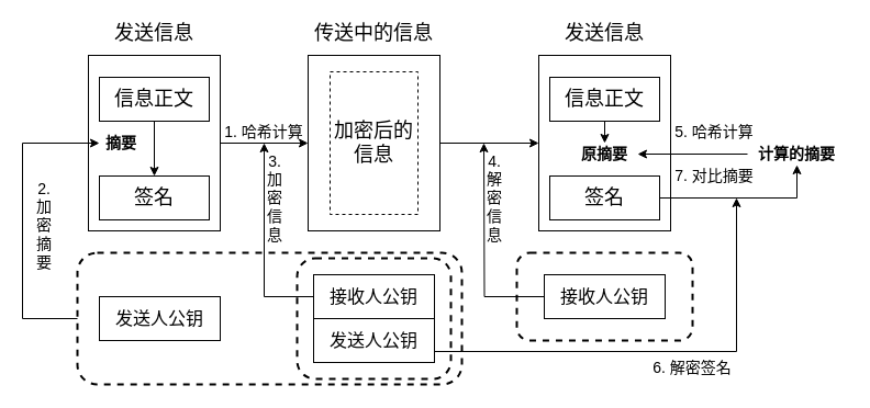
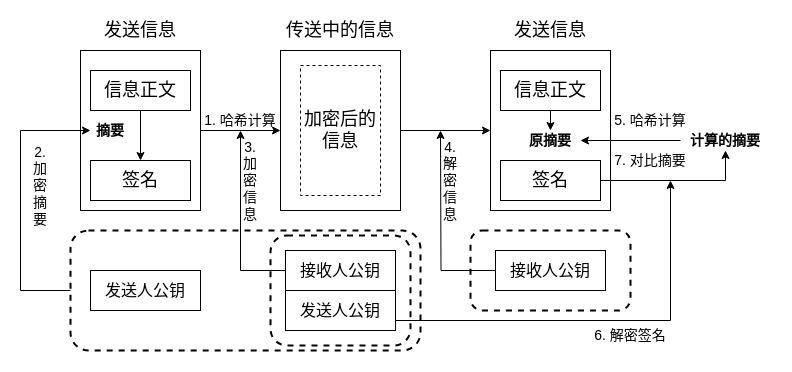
- <mxCell id="31" value="&lt;font style=&quot;font-size: 14px&quot;&gt;2.&lt;br&gt;加&lt;br&gt;密&lt;br&gt;摘&lt;br&gt;要&lt;/font&gt;" style="text;html=1;strokeColor=none;fillColor=none;align=center;verticalAlign=middle;whiteSpace=wrap;rounded=0;dashed=1;" vertex="1" parent="1"><mxGeometry x="20" y="170" width="40" height="70" as="geometry" /></mxCell>
+ <mxCell id="31" value="&lt;font style=&quot;font-size: 14px&quot;&gt;2.&lt;br&gt;加&lt;br&gt;密&lt;br&gt;摘&lt;br&gt;要&lt;/font&gt;" style="text;html=1;strokeColor=none;fillColor=none;align=center;verticalAlign=middle;whiteSpace=wrap;rounded=0;dashed=1;" vertex="1" parent="1"><mxGeometry x="20" y="150" width="40" height="70" as="geometry" /></mxCell>
